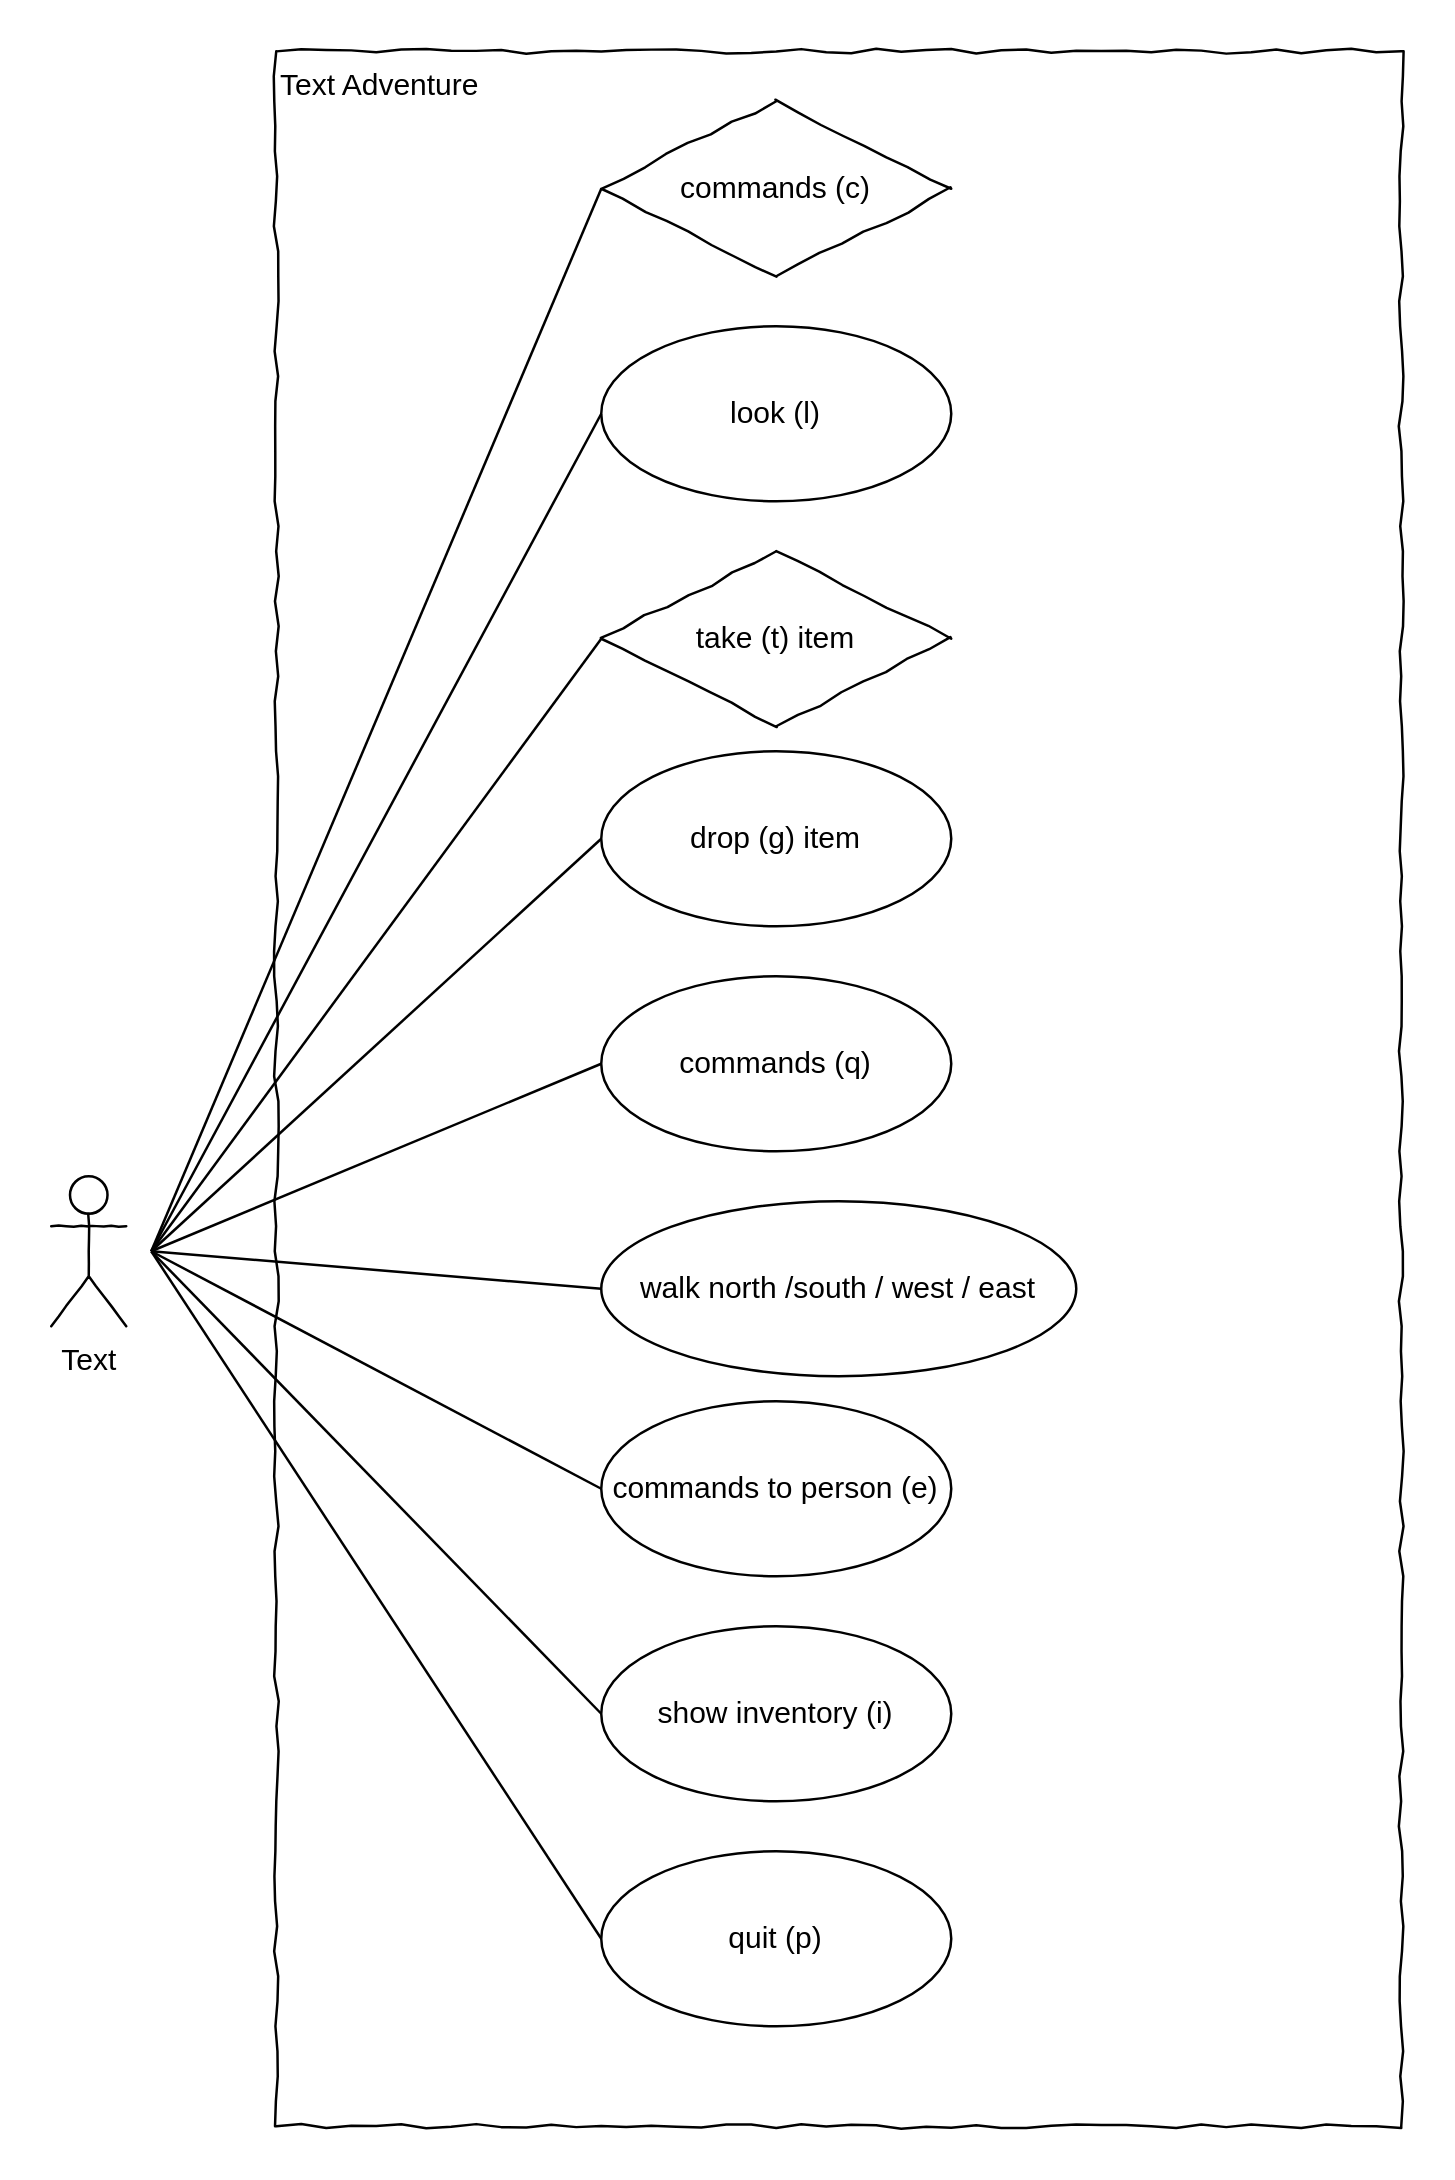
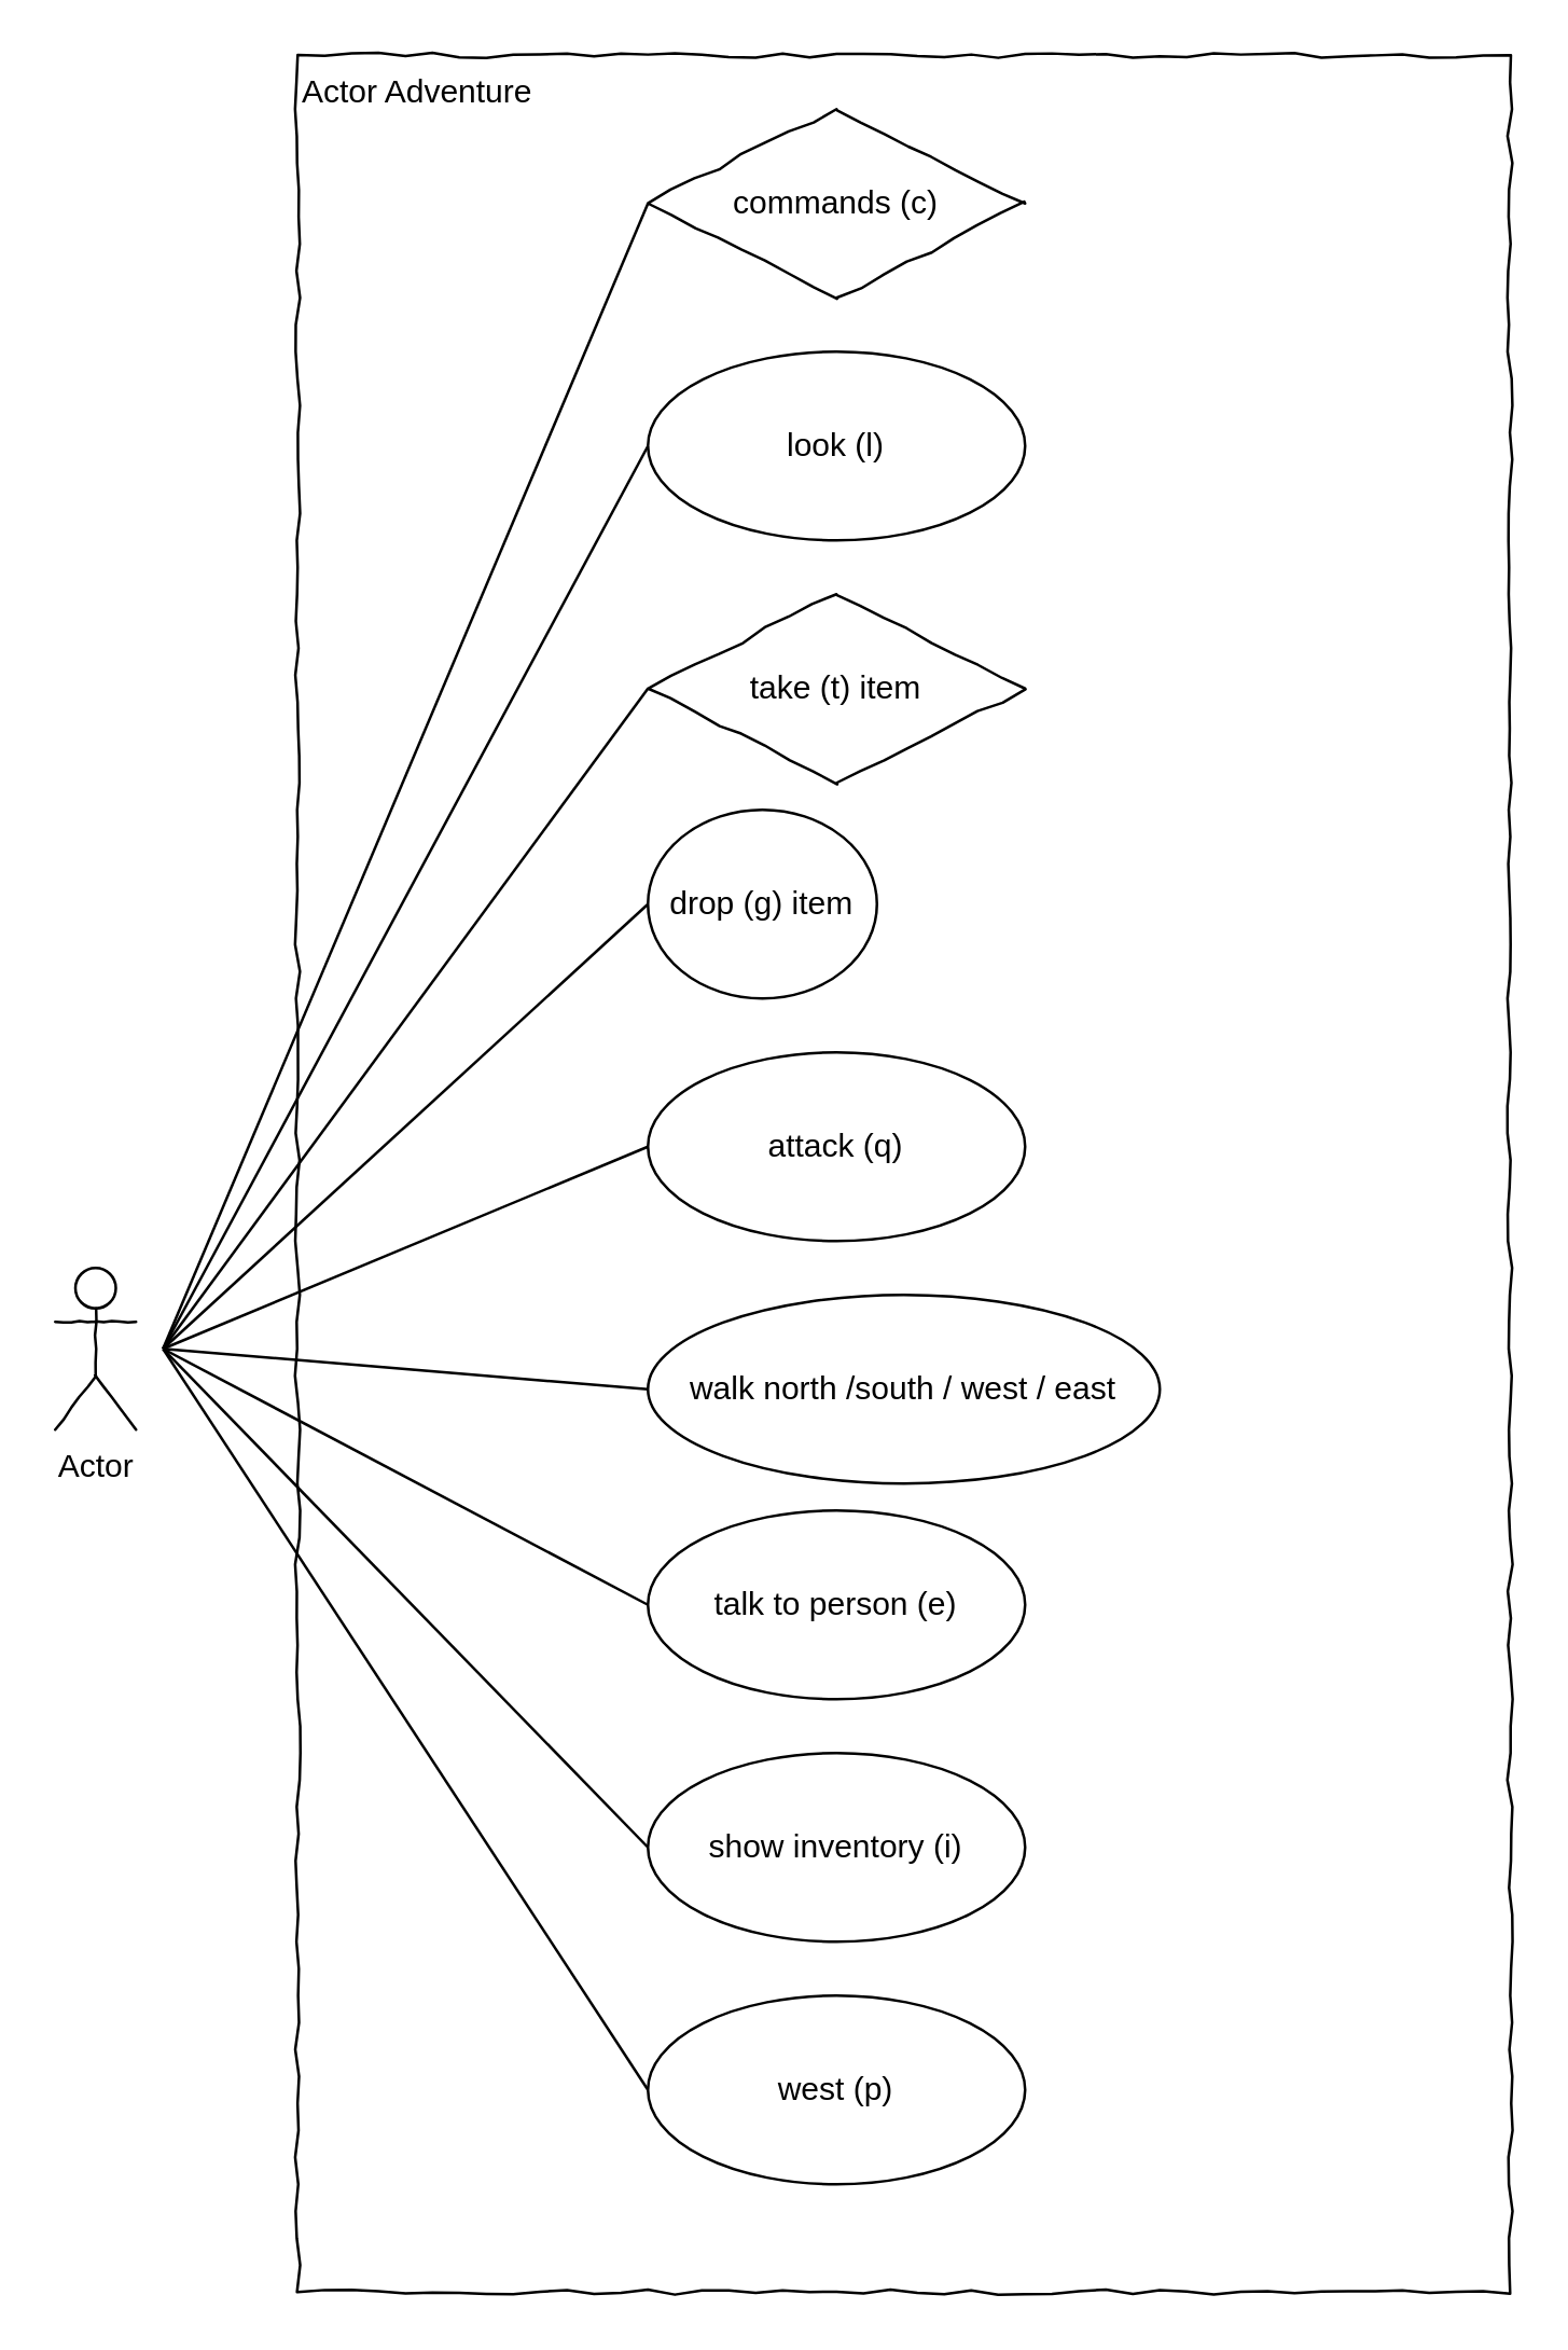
- <mxCell id="2" value="&lt;div style=&quot;text-align: left&quot;&gt;&lt;span&gt;Text Adventure&lt;/span&gt;&lt;/div&gt;" style="rounded=0;whiteSpace=wrap;html=1;shadow=0;glass=0;comic=1;strokeColor=#000000;labelPosition=center;verticalLabelPosition=middle;align=left;verticalAlign=top;absoluteArcSize=1;arcSize=50;" parent="1" vertex="1"><mxGeometry x="110" y="20" width="450" height="830" as="geometry" /></mxCell>
+ <mxCell id="2" value="&lt;div style=&quot;text-align: left&quot;&gt;&lt;span&gt;Actor Adventure&lt;/span&gt;&lt;/div&gt;" style="rounded=0;whiteSpace=wrap;html=1;shadow=0;glass=0;comic=1;strokeColor=#000000;labelPosition=center;verticalLabelPosition=middle;align=left;verticalAlign=top;absoluteArcSize=1;arcSize=50;" parent="1" vertex="1"><mxGeometry x="110" y="20" width="450" height="830" as="geometry" /></mxCell>
- <mxCell id="8" value="drop (g) item" style="ellipse;whiteSpace=wrap;html=1;rounded=1;shadow=0;strokeWidth=1;comic=1;" parent="1" vertex="1"><mxGeometry x="240" y="300" width="140" height="70" as="geometry" /></mxCell>
+ <mxCell id="8" value="drop (g) item" style="ellipse;whiteSpace=wrap;html=1;rounded=1;shadow=0;strokeWidth=1;comic=1;" parent="1" vertex="1"><mxGeometry x="240" y="300" width="85" height="70" as="geometry" /></mxCell>
- <mxCell id="9" value="commands (q)" style="ellipse;whiteSpace=wrap;html=1;rounded=1;shadow=0;strokeWidth=1;comic=1;" parent="1" vertex="1"><mxGeometry x="240" y="390" width="140" height="70" as="geometry" /></mxCell>
+ <mxCell id="9" value="attack (q)" style="ellipse;whiteSpace=wrap;html=1;rounded=1;shadow=0;strokeWidth=1;comic=1;" parent="1" vertex="1"><mxGeometry x="240" y="390" width="140" height="70" as="geometry" /></mxCell>
- <mxCell id="3" value="Text" style="shape=umlActor;verticalLabelPosition=bottom;labelBackgroundColor=#ffffff;verticalAlign=top;html=1;rounded=1;shadow=0;comic=1;strokeWidth=1;comic=1" parent="1" vertex="1"><mxGeometry x="20" y="470" width="30" height="60" as="geometry" /></mxCell>
+ <mxCell id="3" value="Actor" style="shape=umlActor;verticalLabelPosition=bottom;labelBackgroundColor=#ffffff;verticalAlign=top;html=1;rounded=1;shadow=0;comic=1;strokeWidth=1;comic=1" parent="1" vertex="1"><mxGeometry x="20" y="470" width="30" height="60" as="geometry" /></mxCell>
- <mxCell id="11" value="commands to person (e)" style="ellipse;whiteSpace=wrap;html=1;rounded=1;shadow=0;strokeWidth=1;comic=1;" parent="1" vertex="1"><mxGeometry x="240" y="560" width="140" height="70" as="geometry" /></mxCell>
+ <mxCell id="11" value="talk to person (e)" style="ellipse;whiteSpace=wrap;html=1;rounded=1;shadow=0;strokeWidth=1;comic=1;" parent="1" vertex="1"><mxGeometry x="240" y="560" width="140" height="70" as="geometry" /></mxCell>
- <mxCell id="12" value="quit (p)" style="ellipse;whiteSpace=wrap;html=1;rounded=1;shadow=0;strokeWidth=1;comic=1;" parent="1" vertex="1"><mxGeometry x="240" y="740" width="140" height="70" as="geometry" /></mxCell>
+ <mxCell id="12" value="west (p)" style="ellipse;whiteSpace=wrap;html=1;rounded=1;shadow=0;strokeWidth=1;comic=1;" parent="1" vertex="1"><mxGeometry x="240" y="740" width="140" height="70" as="geometry" /></mxCell>
